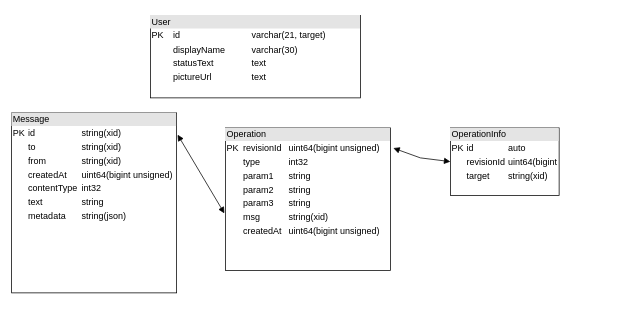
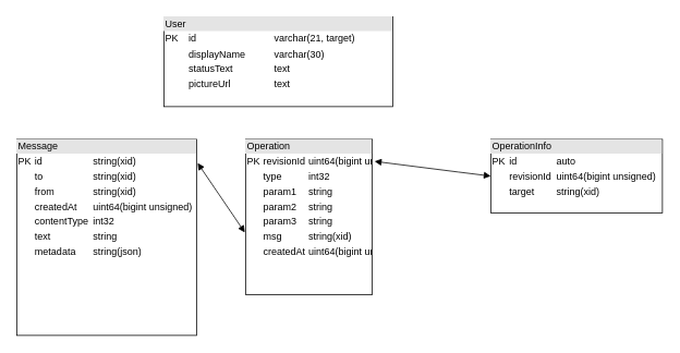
- <mxCell id="3" value="&lt;div style=&quot;box-sizing: border-box ; width: 100% ; background: #e4e4e4 ; padding: 2px&quot;&gt;OperationInfo&lt;/div&gt;&lt;table style=&quot;width: 100% ; font-size: 1em&quot; cellpadding=&quot;2&quot; cellspacing=&quot;0&quot;&gt;&lt;tbody&gt;&lt;tr&gt;&lt;td&gt;PK&lt;/td&gt;&lt;td&gt;id&lt;/td&gt;&lt;td&gt;auto&lt;/td&gt;&lt;/tr&gt;&lt;tr&gt;&lt;td&gt;&lt;br&gt;&lt;/td&gt;&lt;td&gt;revisionId&lt;/td&gt;&lt;td&gt;uint64(bigint unsigned)&lt;/td&gt;&lt;/tr&gt;&lt;tr&gt;&lt;td&gt;&lt;/td&gt;&lt;td&gt;target&lt;/td&gt;&lt;td&gt;string(xid)&lt;/td&gt;&lt;/tr&gt;&lt;/tbody&gt;&lt;/table&gt;" style="verticalAlign=top;align=left;overflow=fill;html=1;" parent="1" vertex="1"><mxGeometry x="600" y="170" width="145" height="90" as="geometry" /></mxCell>
+ <mxCell id="3" value="&lt;div style=&quot;box-sizing: border-box ; width: 100% ; background: #e4e4e4 ; padding: 2px&quot;&gt;OperationInfo&lt;/div&gt;&lt;table style=&quot;width: 100% ; font-size: 1em&quot; cellpadding=&quot;2&quot; cellspacing=&quot;0&quot;&gt;&lt;tbody&gt;&lt;tr&gt;&lt;td&gt;PK&lt;/td&gt;&lt;td&gt;id&lt;/td&gt;&lt;td&gt;auto&lt;/td&gt;&lt;/tr&gt;&lt;tr&gt;&lt;td&gt;&lt;br&gt;&lt;/td&gt;&lt;td&gt;revisionId&lt;/td&gt;&lt;td&gt;uint64(bigint unsigned)&lt;/td&gt;&lt;/tr&gt;&lt;tr&gt;&lt;td&gt;&lt;/td&gt;&lt;td&gt;target&lt;/td&gt;&lt;td&gt;string(xid)&lt;/td&gt;&lt;/tr&gt;&lt;/tbody&gt;&lt;/table&gt;" style="verticalAlign=top;align=left;overflow=fill;html=1;" parent="1" vertex="1"><mxGeometry x="600" y="170" width="210" height="90" as="geometry" /></mxCell>
- <mxCell id="2" value="&lt;div style=&quot;box-sizing: border-box ; width: 100% ; background: #e4e4e4 ; padding: 2px&quot;&gt;Operation&lt;/div&gt;&lt;table style=&quot;width: 100% ; font-size: 1em&quot; cellpadding=&quot;2&quot; cellspacing=&quot;0&quot;&gt;&lt;tbody&gt;&lt;tr&gt;&lt;td&gt;PK&lt;/td&gt;&lt;td&gt;revisionId&lt;/td&gt;&lt;td&gt;uint64(bigint unsigned)&lt;/td&gt;&lt;/tr&gt;&lt;tr&gt;&lt;td&gt;&lt;br&gt;&lt;/td&gt;&lt;td&gt;type&lt;/td&gt;&lt;td&gt;int32&lt;/td&gt;&lt;/tr&gt;&lt;tr&gt;&lt;td&gt;&lt;/td&gt;&lt;td&gt;param1&lt;/td&gt;&lt;td&gt;string&lt;/td&gt;&lt;/tr&gt;&lt;tr&gt;&lt;td&gt;&lt;br&gt;&lt;/td&gt;&lt;td&gt;param2&lt;/td&gt;&lt;td&gt;string&lt;/td&gt;&lt;/tr&gt;&lt;tr&gt;&lt;td&gt;&lt;br&gt;&lt;/td&gt;&lt;td&gt;param3&lt;/td&gt;&lt;td&gt;string&lt;/td&gt;&lt;/tr&gt;&lt;tr&gt;&lt;td&gt;&lt;br&gt;&lt;/td&gt;&lt;td&gt;msg&lt;/td&gt;&lt;td&gt;string(xid)&lt;/td&gt;&lt;/tr&gt;&lt;tr&gt;&lt;td&gt;&lt;br&gt;&lt;/td&gt;&lt;td&gt;createdAt&lt;/td&gt;&lt;td&gt;uint64(bigint unsigned)&lt;/td&gt;&lt;/tr&gt;&lt;/tbody&gt;&lt;/table&gt;" style="verticalAlign=top;align=left;overflow=fill;html=1;" parent="1" vertex="1"><mxGeometry x="300" y="170" width="220" height="190" as="geometry" /></mxCell>
+ <mxCell id="2" value="&lt;div style=&quot;box-sizing: border-box ; width: 100% ; background: #e4e4e4 ; padding: 2px&quot;&gt;Operation&lt;/div&gt;&lt;table style=&quot;width: 100% ; font-size: 1em&quot; cellpadding=&quot;2&quot; cellspacing=&quot;0&quot;&gt;&lt;tbody&gt;&lt;tr&gt;&lt;td&gt;PK&lt;/td&gt;&lt;td&gt;revisionId&lt;/td&gt;&lt;td&gt;uint64(bigint unsigned)&lt;/td&gt;&lt;/tr&gt;&lt;tr&gt;&lt;td&gt;&lt;br&gt;&lt;/td&gt;&lt;td&gt;type&lt;/td&gt;&lt;td&gt;int32&lt;/td&gt;&lt;/tr&gt;&lt;tr&gt;&lt;td&gt;&lt;/td&gt;&lt;td&gt;param1&lt;/td&gt;&lt;td&gt;string&lt;/td&gt;&lt;/tr&gt;&lt;tr&gt;&lt;td&gt;&lt;br&gt;&lt;/td&gt;&lt;td&gt;param2&lt;/td&gt;&lt;td&gt;string&lt;/td&gt;&lt;/tr&gt;&lt;tr&gt;&lt;td&gt;&lt;br&gt;&lt;/td&gt;&lt;td&gt;param3&lt;/td&gt;&lt;td&gt;string&lt;/td&gt;&lt;/tr&gt;&lt;tr&gt;&lt;td&gt;&lt;br&gt;&lt;/td&gt;&lt;td&gt;msg&lt;/td&gt;&lt;td&gt;string(xid)&lt;/td&gt;&lt;/tr&gt;&lt;tr&gt;&lt;td&gt;&lt;br&gt;&lt;/td&gt;&lt;td&gt;createdAt&lt;/td&gt;&lt;td&gt;uint64(bigint unsigned)&lt;/td&gt;&lt;/tr&gt;&lt;/tbody&gt;&lt;/table&gt;" style="verticalAlign=top;align=left;overflow=fill;html=1;" parent="1" vertex="1"><mxGeometry x="300" y="170" width="155" height="190" as="geometry" /></mxCell>
- <mxCell id="4" value="&lt;div style=&quot;box-sizing: border-box ; width: 100% ; background: #e4e4e4 ; padding: 2px&quot;&gt;Message&lt;/div&gt;&lt;table style=&quot;width: 100% ; font-size: 1em&quot; cellpadding=&quot;2&quot; cellspacing=&quot;0&quot;&gt;&lt;tbody&gt;&lt;tr&gt;&lt;td&gt;PK&lt;/td&gt;&lt;td&gt;id&lt;/td&gt;&lt;td&gt;string(xid)&lt;/td&gt;&lt;/tr&gt;&lt;tr&gt;&lt;td&gt;&lt;br&gt;&lt;/td&gt;&lt;td&gt;to&lt;/td&gt;&lt;td&gt;string(xid)&lt;/td&gt;&lt;/tr&gt;&lt;tr&gt;&lt;td&gt;&lt;/td&gt;&lt;td&gt;from&lt;/td&gt;&lt;td&gt;string(xid)&lt;/td&gt;&lt;/tr&gt;&lt;tr&gt;&lt;td&gt;&lt;br&gt;&lt;/td&gt;&lt;td&gt;createdAt&lt;/td&gt;&lt;td&gt;uint64(bigint unsigned)&lt;/td&gt;&lt;/tr&gt;&lt;tr&gt;&lt;td&gt;&lt;br&gt;&lt;/td&gt;&lt;td&gt;contentType&lt;/td&gt;&lt;td&gt;int32&lt;/td&gt;&lt;/tr&gt;&lt;tr&gt;&lt;td&gt;&lt;br&gt;&lt;/td&gt;&lt;td&gt;text&lt;/td&gt;&lt;td&gt;string&lt;/td&gt;&lt;/tr&gt;&lt;tr&gt;&lt;td&gt;&lt;br&gt;&lt;/td&gt;&lt;td&gt;metadata&lt;/td&gt;&lt;td&gt;string(json)&lt;/td&gt;&lt;/tr&gt;&lt;/tbody&gt;&lt;/table&gt;" style="verticalAlign=top;align=left;overflow=fill;html=1;" parent="1" vertex="1"><mxGeometry x="15" y="150" width="220" height="240" as="geometry" /></mxCell>
+ <mxCell id="4" value="&lt;div style=&quot;box-sizing: border-box ; width: 100% ; background: #e4e4e4 ; padding: 2px&quot;&gt;Message&lt;/div&gt;&lt;table style=&quot;width: 100% ; font-size: 1em&quot; cellpadding=&quot;2&quot; cellspacing=&quot;0&quot;&gt;&lt;tbody&gt;&lt;tr&gt;&lt;td&gt;PK&lt;/td&gt;&lt;td&gt;id&lt;/td&gt;&lt;td&gt;string(xid)&lt;/td&gt;&lt;/tr&gt;&lt;tr&gt;&lt;td&gt;&lt;br&gt;&lt;/td&gt;&lt;td&gt;to&lt;/td&gt;&lt;td&gt;string(xid)&lt;/td&gt;&lt;/tr&gt;&lt;tr&gt;&lt;td&gt;&lt;/td&gt;&lt;td&gt;from&lt;/td&gt;&lt;td&gt;string(xid)&lt;/td&gt;&lt;/tr&gt;&lt;tr&gt;&lt;td&gt;&lt;br&gt;&lt;/td&gt;&lt;td&gt;createdAt&lt;/td&gt;&lt;td&gt;uint64(bigint unsigned)&lt;/td&gt;&lt;/tr&gt;&lt;tr&gt;&lt;td&gt;&lt;br&gt;&lt;/td&gt;&lt;td&gt;contentType&lt;/td&gt;&lt;td&gt;int32&lt;/td&gt;&lt;/tr&gt;&lt;tr&gt;&lt;td&gt;&lt;br&gt;&lt;/td&gt;&lt;td&gt;text&lt;/td&gt;&lt;td&gt;string&lt;/td&gt;&lt;/tr&gt;&lt;tr&gt;&lt;td&gt;&lt;br&gt;&lt;/td&gt;&lt;td&gt;metadata&lt;/td&gt;&lt;td&gt;string(json)&lt;/td&gt;&lt;/tr&gt;&lt;/tbody&gt;&lt;/table&gt;" style="verticalAlign=top;align=left;overflow=fill;html=1;" parent="1" vertex="1"><mxGeometry y="170" width="220" height="240" as="geometry" x="20" /></mxCell>
